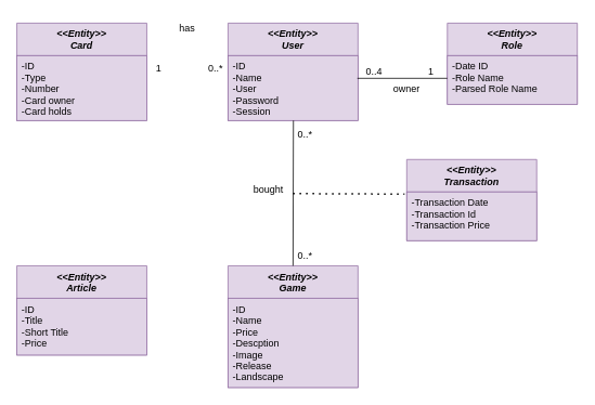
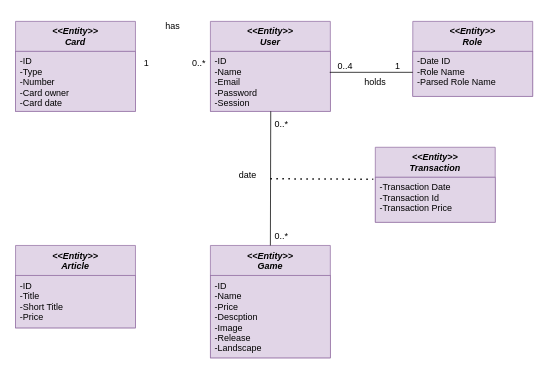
- <mxCell id="5" value="-ID&#10;-Type&#10;-Number&#10;-Card owner&#10;-Card holds&#10;&#10;&#10;" style="text;align=left;verticalAlign=top;spacingLeft=4;spacingRight=4;overflow=hidden;rotatable=0;points=[[0,0.5],[1,0.5]];portConstraint=eastwest;fillColor=#e1d5e7;strokeColor=#9673a6;" parent="4" vertex="1"><mxGeometry y="40" width="160" height="80" as="geometry" /></mxCell>
+ <mxCell id="5" value="-ID&#10;-Type&#10;-Number&#10;-Card owner&#10;-Card date&#10;&#10;&#10;" style="text;align=left;verticalAlign=top;spacingLeft=4;spacingRight=4;overflow=hidden;rotatable=0;points=[[0,0.5],[1,0.5]];portConstraint=eastwest;fillColor=#e1d5e7;strokeColor=#9673a6;" parent="4" vertex="1"><mxGeometry y="40" width="160" height="80" as="geometry" /></mxCell>
- <mxCell id="11" value="-ID&#10;-Name&#10;-User&#10;-Password&#10;-Session&#10;&#10;&#10;" style="text;align=left;verticalAlign=top;spacingLeft=4;spacingRight=4;overflow=hidden;rotatable=0;points=[[0,0.5],[1,0.5]];portConstraint=eastwest;fillColor=#e1d5e7;strokeColor=#9673a6;" parent="10" vertex="1"><mxGeometry y="40" width="160" height="80" as="geometry" /></mxCell>
+ <mxCell id="11" value="-ID&#10;-Name&#10;-Email&#10;-Password&#10;-Session&#10;&#10;&#10;" style="text;align=left;verticalAlign=top;spacingLeft=4;spacingRight=4;overflow=hidden;rotatable=0;points=[[0,0.5],[1,0.5]];portConstraint=eastwest;fillColor=#e1d5e7;strokeColor=#9673a6;" parent="10" vertex="1"><mxGeometry y="40" width="160" height="80" as="geometry" /></mxCell>
- <mxCell id="19" value="owner" style="text;html=1;strokeColor=none;fillColor=none;align=center;verticalAlign=middle;whiteSpace=wrap;rounded=0;fontSize=12;" parent="1" vertex="1"><mxGeometry x="470" y="95.25" width="60" height="30" as="geometry" /></mxCell>
+ <mxCell id="19" value="holds" style="text;html=1;strokeColor=none;fillColor=none;align=center;verticalAlign=middle;whiteSpace=wrap;rounded=0;fontSize=12;" parent="1" vertex="1"><mxGeometry x="470" y="95.25" width="60" height="30" as="geometry" /></mxCell>
- <mxCell id="24" value="bought" style="text;html=1;strokeColor=none;fillColor=none;align=center;verticalAlign=middle;whiteSpace=wrap;rounded=0;fontSize=12;" parent="1" vertex="1"><mxGeometry x="300" y="218" width="60" height="30" as="geometry" /></mxCell>
+ <mxCell id="24" value="date" style="text;html=1;strokeColor=none;fillColor=none;align=center;verticalAlign=middle;whiteSpace=wrap;rounded=0;fontSize=12;" parent="1" vertex="1"><mxGeometry x="300" y="218" width="60" height="30" as="geometry" /></mxCell>
